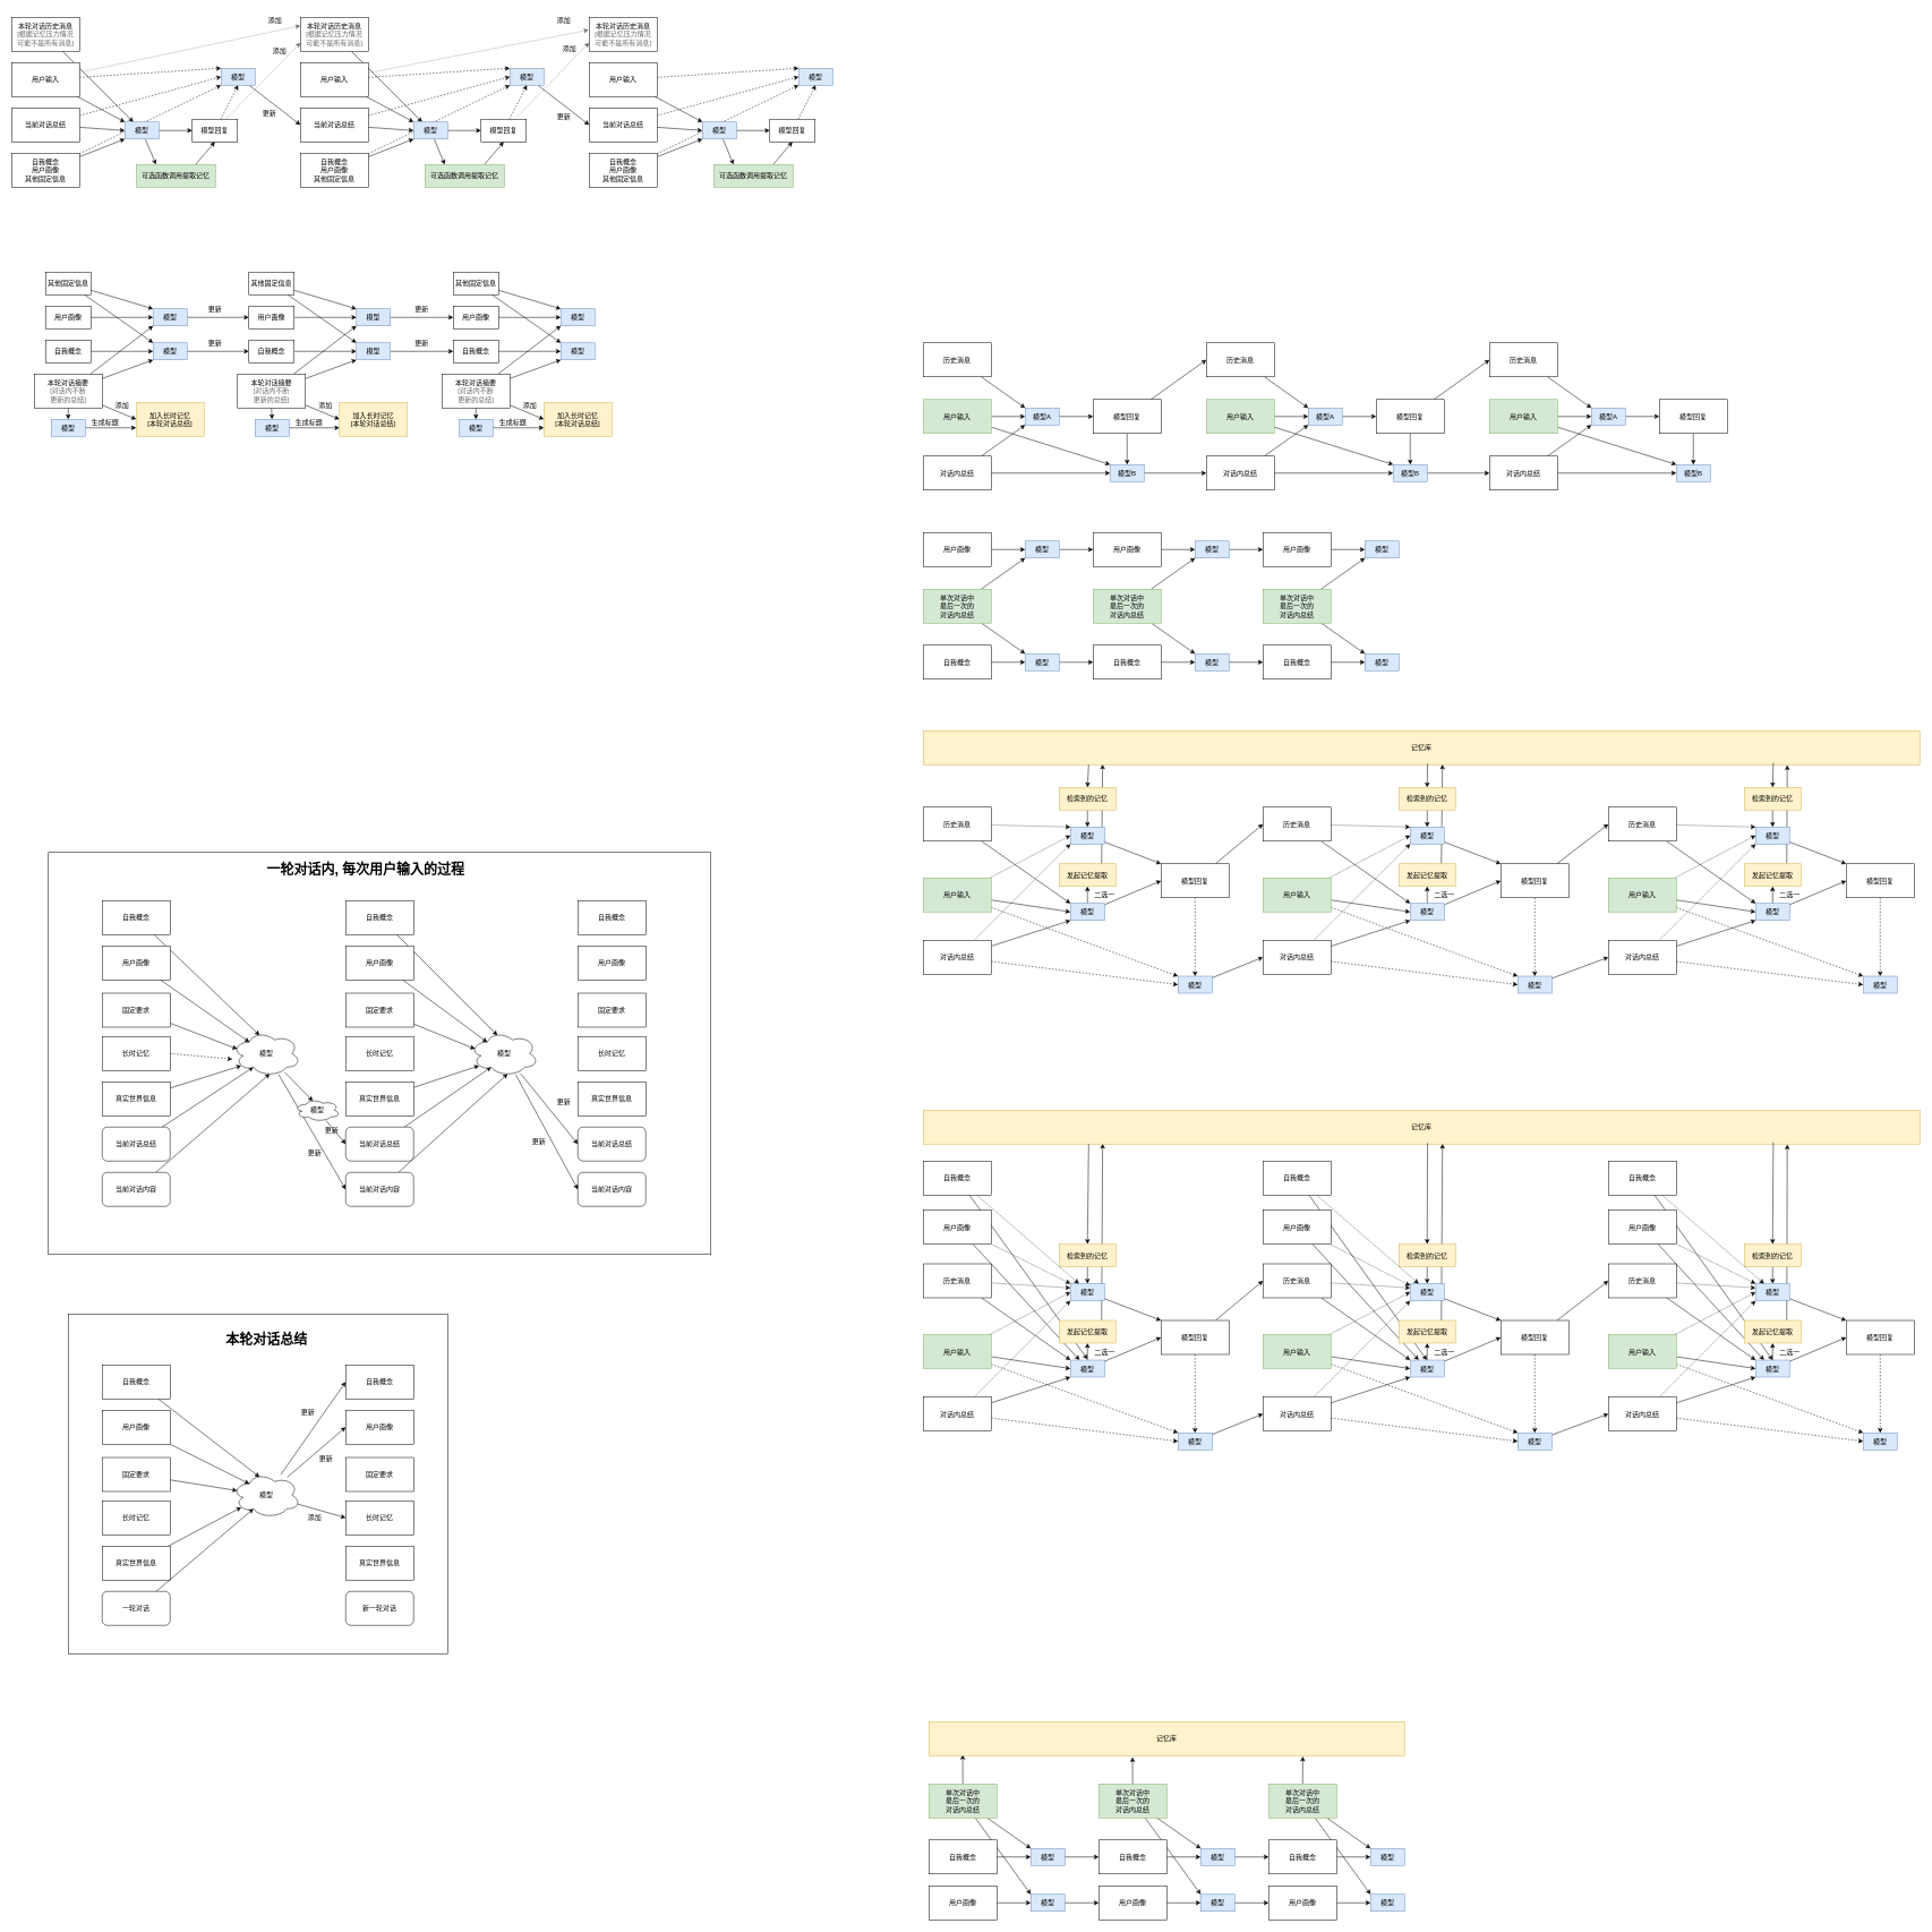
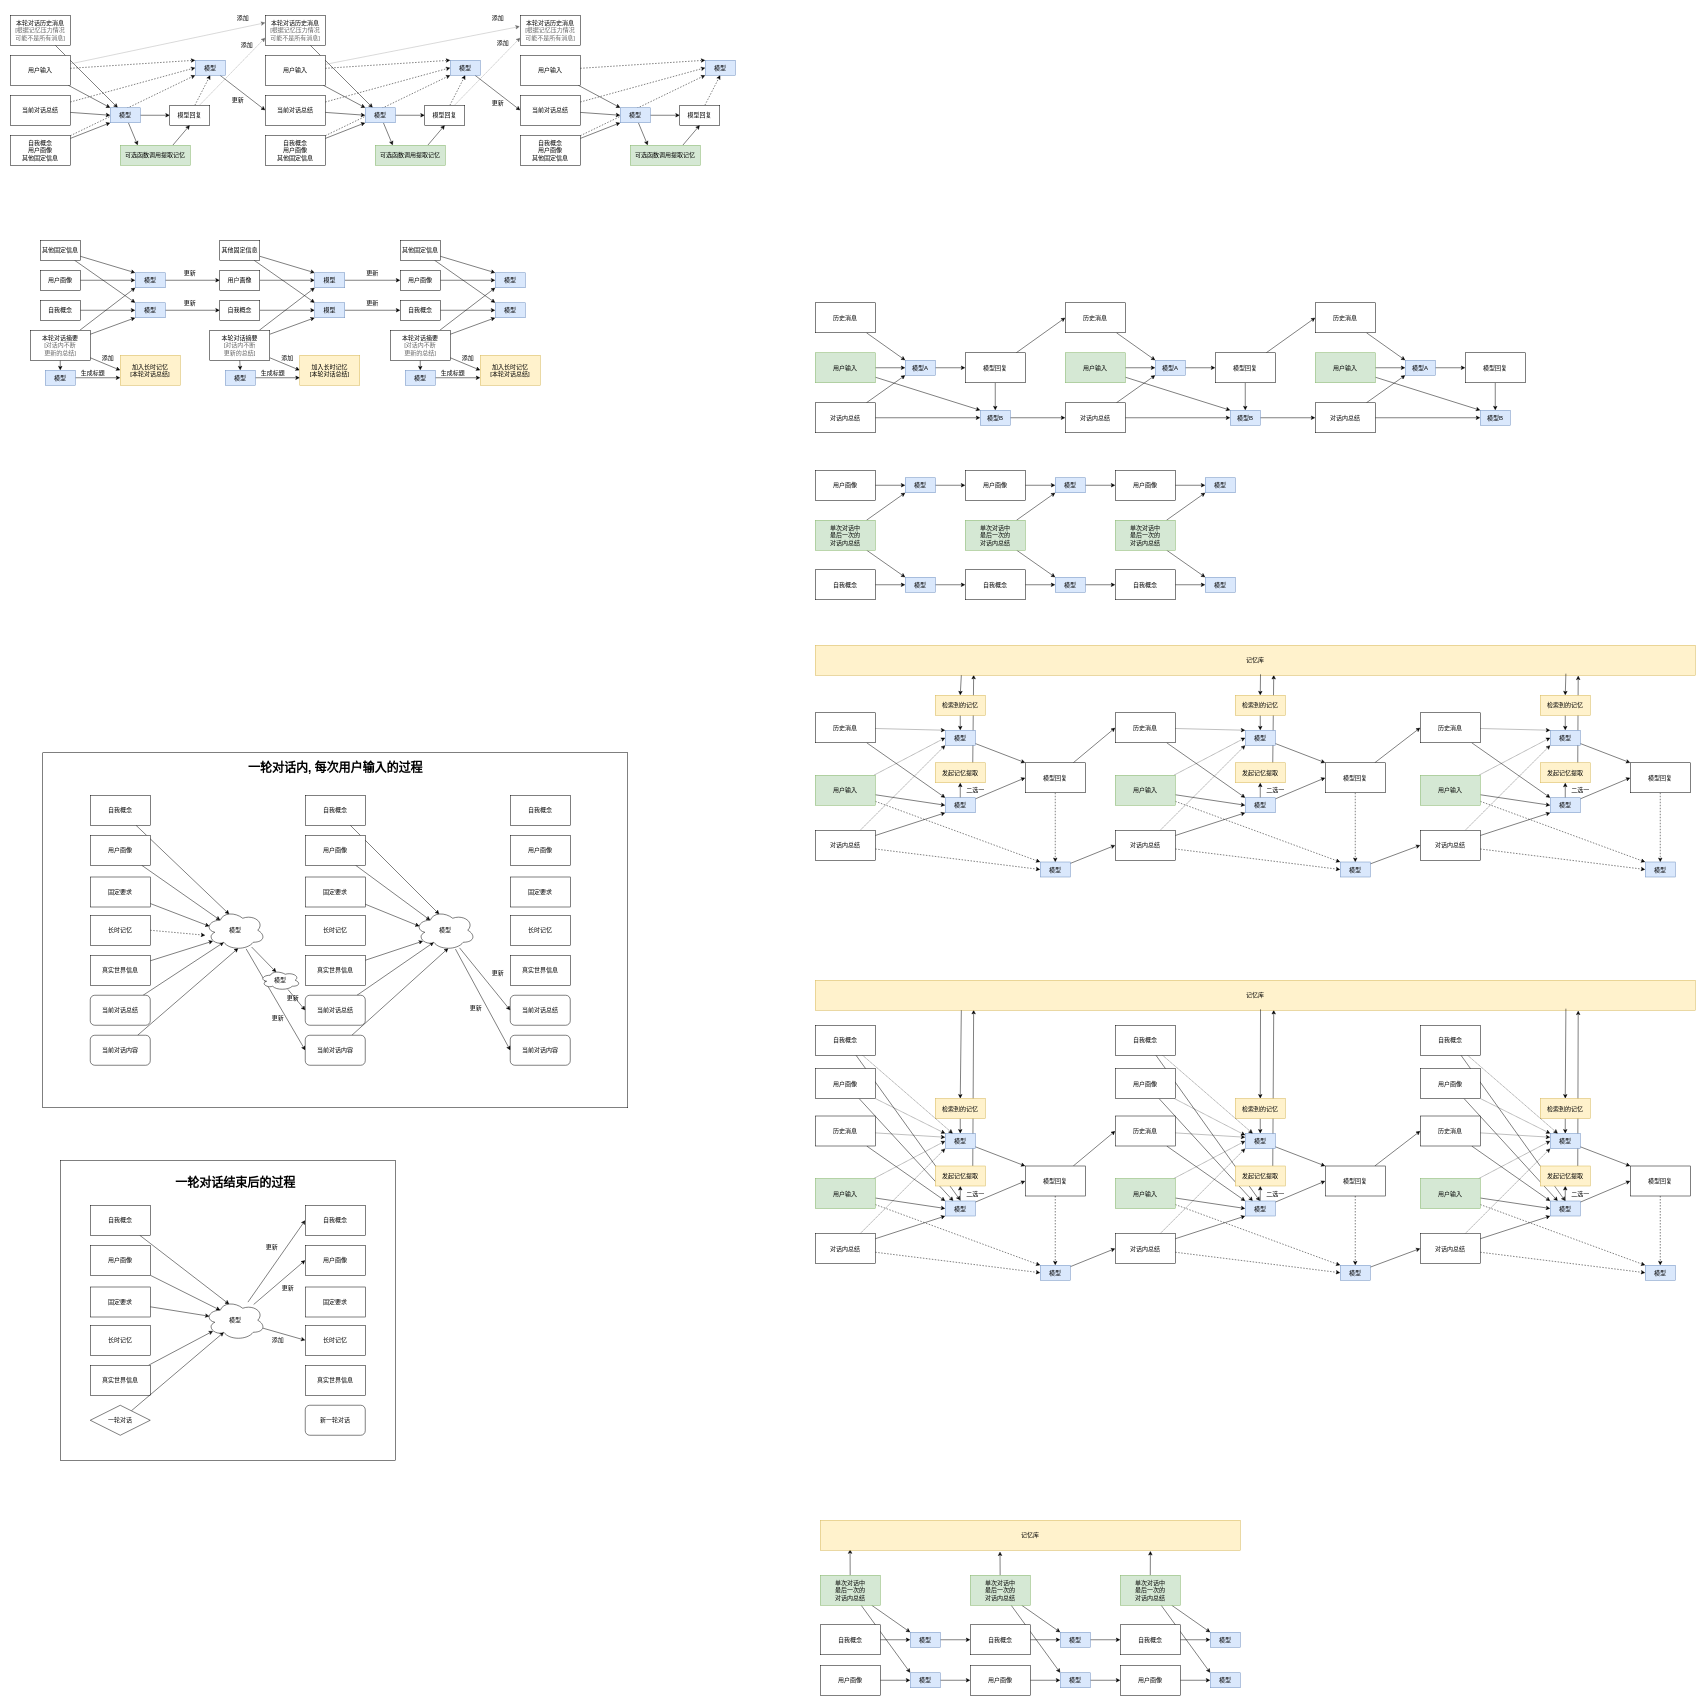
- <mxCell id="72" value="&lt;b&gt;&lt;font style=&quot;font-size: 24px;&quot;&gt;一轮对话内, 每次用户输入的过程&lt;/font&gt;&lt;/b&gt;" style="text;strokeColor=none;align=center;fillColor=none;html=1;verticalAlign=middle;whiteSpace=wrap;rounded=0;" parent="1" vertex="1"><mxGeometry x="388.75" y="1520" width="512.5" height="30" as="geometry" /></mxCell>
+ <mxCell id="72" value="&lt;b&gt;&lt;font style=&quot;font-size: 24px;&quot;&gt;一轮对话内, 每次用户输入的过程&lt;/font&gt;&lt;/b&gt;" style="text;strokeColor=none;align=center;fillColor=none;html=1;verticalAlign=middle;whiteSpace=wrap;rounded=0;" parent="1" vertex="1"><mxGeometry x="413.75" y="1520" width="512.5" height="30" as="geometry" /></mxCell>
- <mxCell id="97" value="&lt;b&gt;&lt;font style=&quot;font-size: 24px;&quot;&gt;本轮对话总结&lt;/font&gt;&lt;/b&gt;" style="text;strokeColor=none;align=center;fillColor=none;html=1;verticalAlign=middle;whiteSpace=wrap;rounded=0;" parent="1" vertex="1"><mxGeometry x="213.75" y="2350" width="512.5" height="30" as="geometry" /></mxCell>
+ <mxCell id="97" value="&lt;b&gt;&lt;font style=&quot;font-size: 24px;&quot;&gt;一轮对话结束后的过程&lt;/font&gt;&lt;/b&gt;" style="text;strokeColor=none;align=center;fillColor=none;html=1;verticalAlign=middle;whiteSpace=wrap;rounded=0;" parent="1" vertex="1"><mxGeometry x="213.75" y="2350" width="512.5" height="30" as="geometry" /></mxCell>
- <mxCell id="83" value="一轮对话" style="rounded=1;whiteSpace=wrap;html=1;" parent="1" vertex="1"><mxGeometry x="180" y="2810" width="120" height="60" as="geometry" /></mxCell>
+ <mxCell id="83" value="一轮对话" style="rhombus;whiteSpace=wrap;html=1;" parent="1" vertex="1"><mxGeometry x="180" y="2810" width="120" height="60" as="geometry" /></mxCell>
